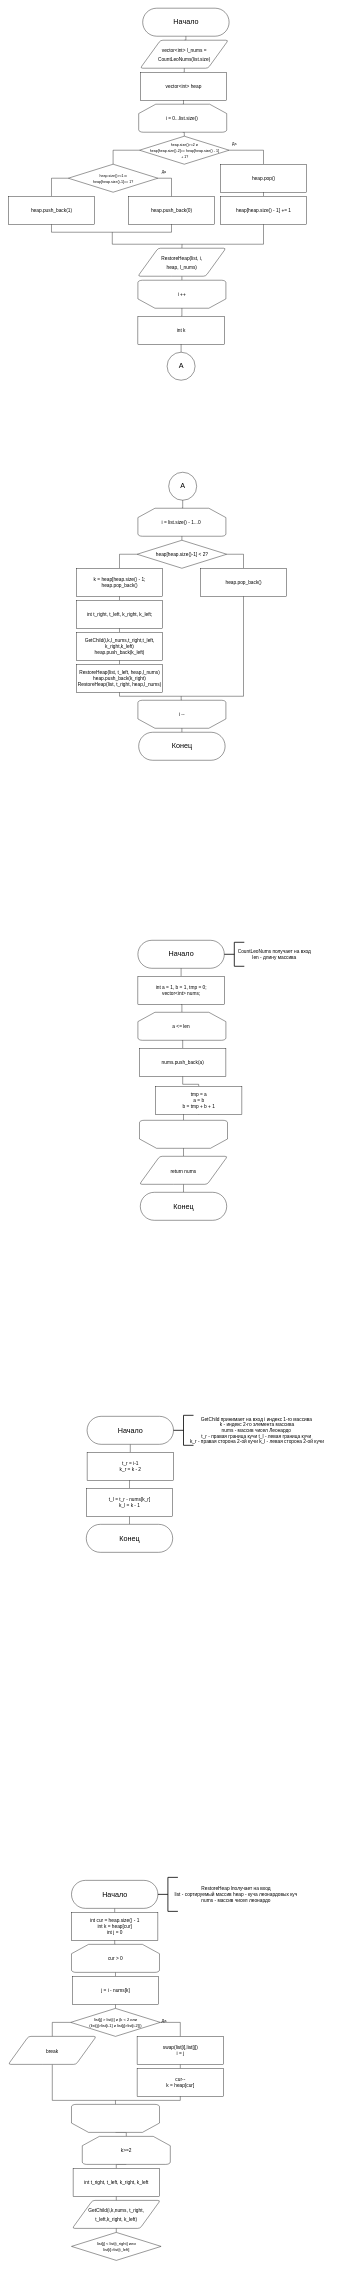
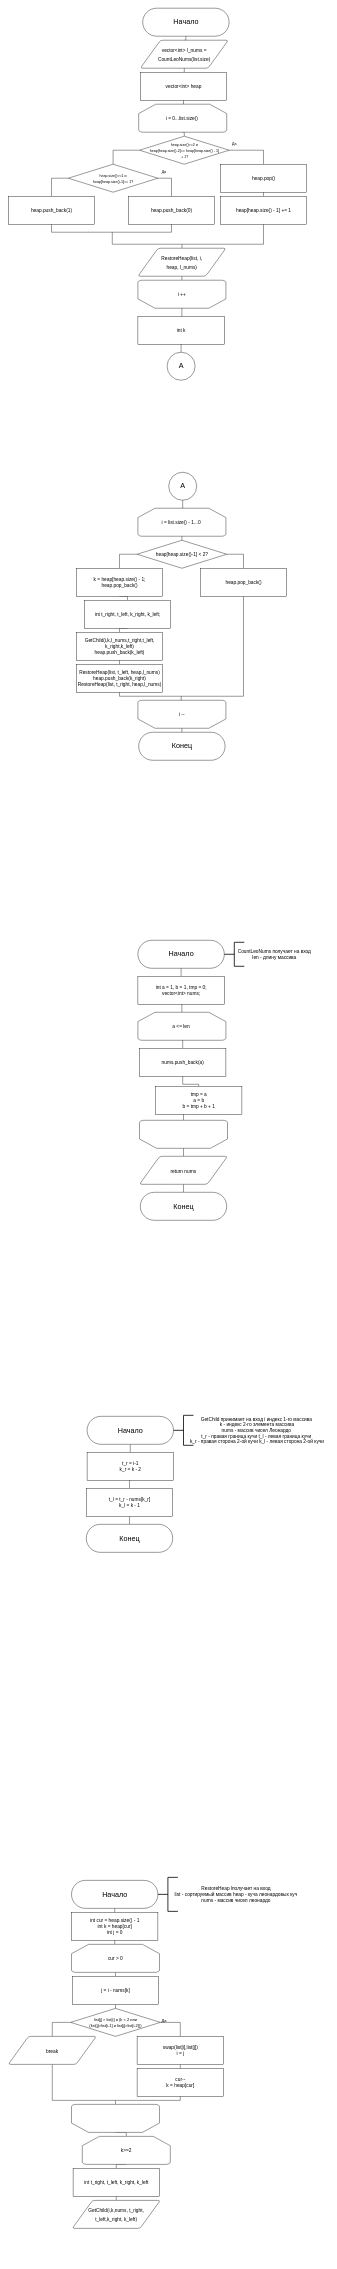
- <mxCell id="47" value="int t_right, t_left, k_right, k_left;" style="html=1;dashed=0;whitespace=wrap;strokeWidth=1;fontSize=12;" vertex="1" parent="1"><mxGeometry x="190" y="1500" width="216" height="70" as="geometry" /></mxCell>
+ <mxCell id="47" value="int t_right, t_left, k_right, k_left;" style="html=1;dashed=0;whitespace=wrap;strokeWidth=1;fontSize=12;" vertex="1" parent="1"><mxGeometry x="210" y="1500" width="216" height="70" as="geometry" /></mxCell>
- <mxCell id="106" style="edgeStyle=orthogonalEdgeStyle;rounded=0;orthogonalLoop=1;jettySize=auto;html=1;exitX=0.5;exitY=0;exitDx=0;exitDy=0;entryX=0.5;entryY=1;entryDx=0;entryDy=0;fontSize=10;endArrow=none;endFill=0;" edge="1" parent="1" source="107" target="105"><mxGeometry relative="1" as="geometry" /></mxCell>
- <mxCell id="107" value="&lt;font style=&quot;font-size: 10px;&quot;&gt;list[j] &amp;lt; list[t_right] или &lt;br&gt;list[i]&amp;gt;list[t_left]&lt;/font&gt;" style="shape=rhombus;html=1;dashed=0;whitespace=wrap;perimeter=rhombusPerimeter;strokeWidth=1;fontSize=12;" vertex="1" parent="1"><mxGeometry x="178" y="5580" width="224" height="70" as="geometry" /></mxCell>
